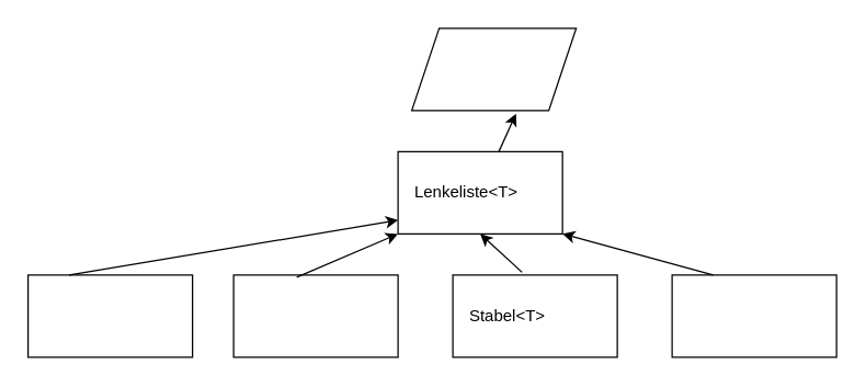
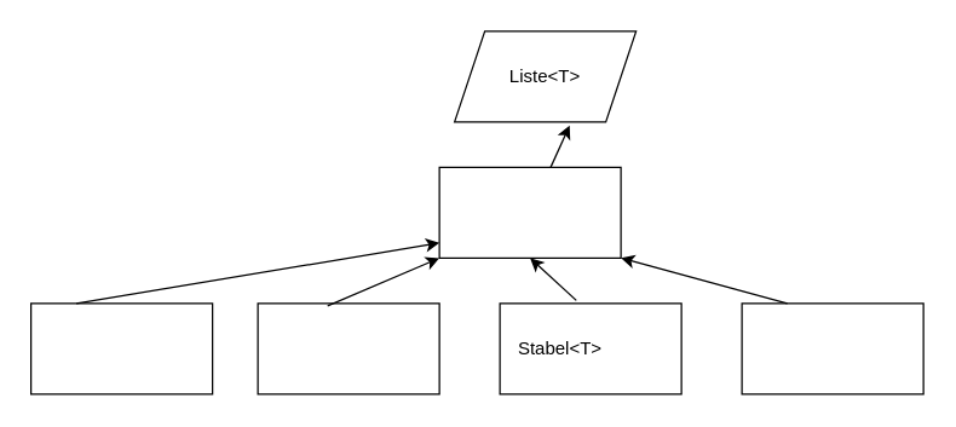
+ <mxCell id="3" value="Liste&amp;lt;T&amp;gt;" style="text;html=1;strokeColor=none;fillColor=none;align=center;verticalAlign=middle;whiteSpace=wrap;rounded=0;" vertex="1" parent="1"><mxGeometry x="330" y="35" width="60" height="30" as="geometry" /></mxCell>
- <mxCell id="5" value="Lenkeliste&amp;lt;T&amp;gt;" style="text;html=1;strokeColor=none;fillColor=none;align=center;verticalAlign=middle;whiteSpace=wrap;rounded=0;" vertex="1" parent="1"><mxGeometry x="310" y="125" width="60" height="30" as="geometry" /></mxCell>
